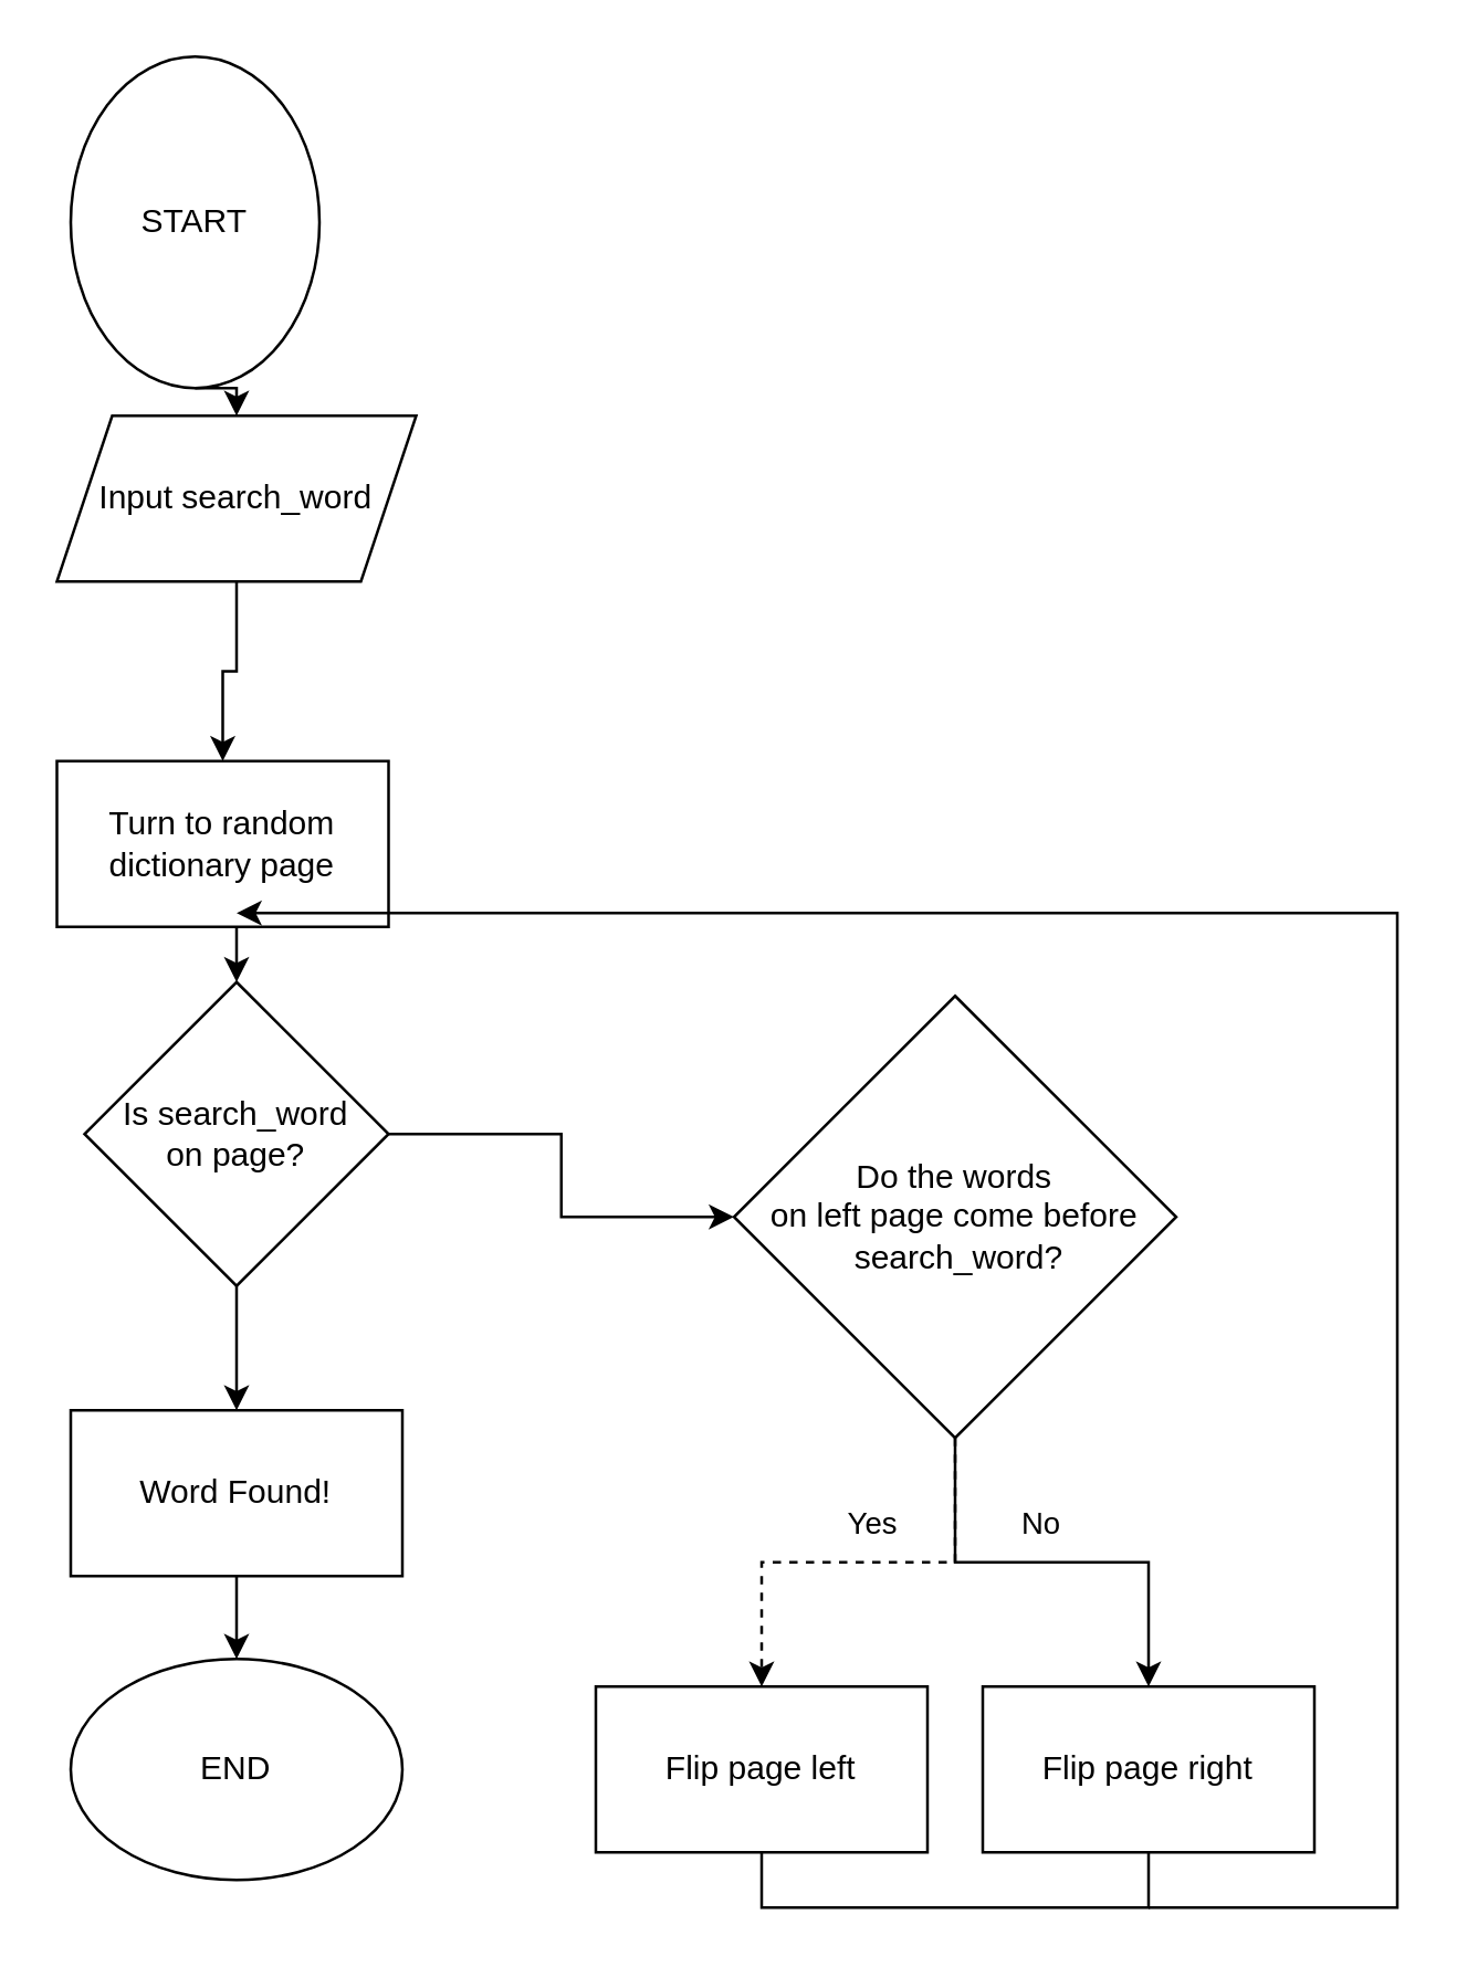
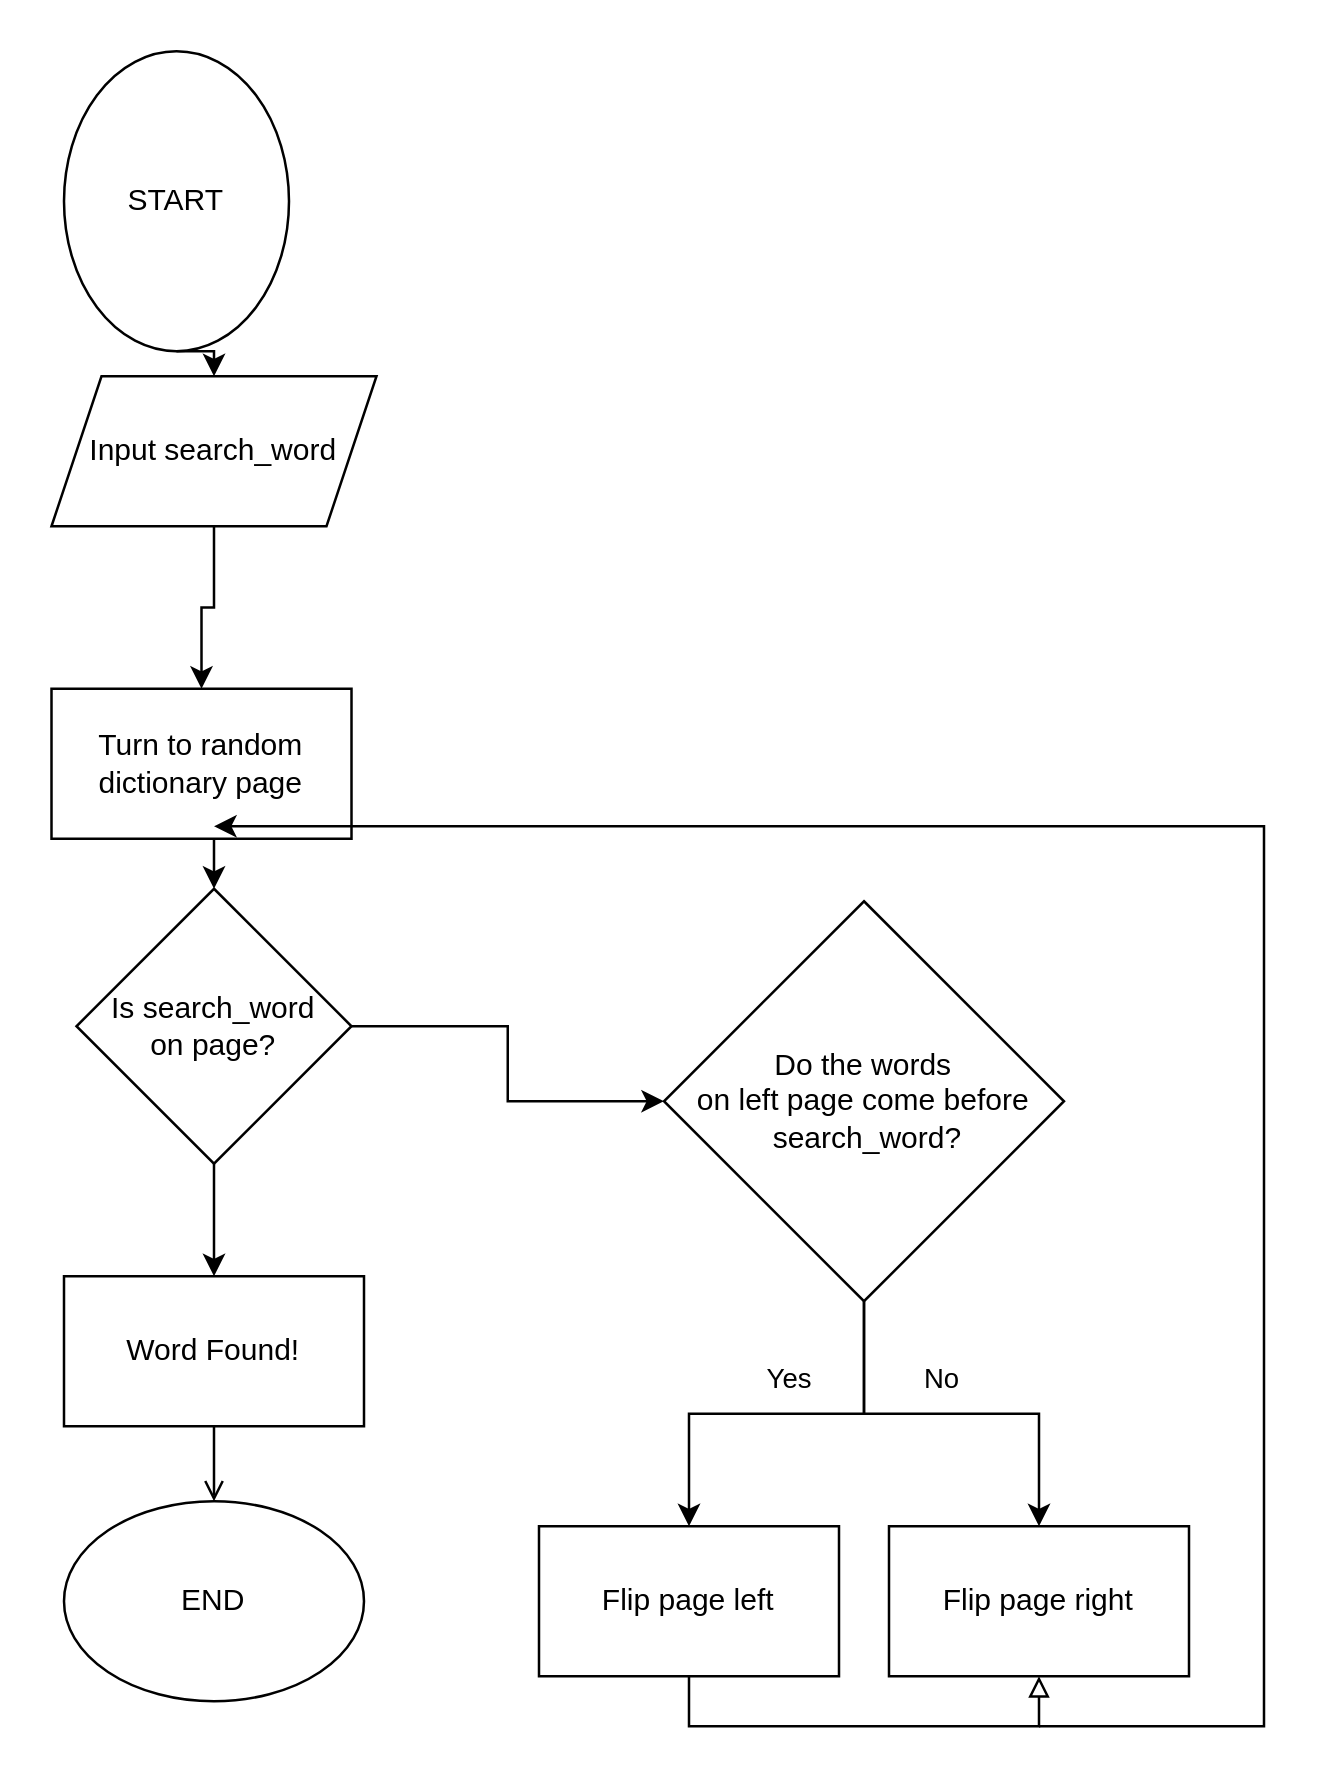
- <mxCell id="14" style="edgeStyle=orthogonalEdgeStyle;rounded=0;orthogonalLoop=1;jettySize=auto;html=1;exitX=0.5;exitY=1;exitDx=0;exitDy=0;entryX=0.5;entryY=0;entryDx=0;entryDy=0;dashed=1;" edge="1" parent="1" source="18" target="20"><mxGeometry relative="1" as="geometry" /></mxCell>
+ <mxCell id="14" style="edgeStyle=orthogonalEdgeStyle;rounded=0;orthogonalLoop=1;jettySize=auto;html=1;exitX=0.5;exitY=1;exitDx=0;exitDy=0;entryX=0.5;entryY=0;entryDx=0;entryDy=0;" edge="1" parent="1" source="18" target="20"><mxGeometry relative="1" as="geometry" /></mxCell>
- <mxCell id="12" style="edgeStyle=orthogonalEdgeStyle;rounded=0;orthogonalLoop=1;jettySize=auto;html=1;exitX=0.5;exitY=1;exitDx=0;exitDy=0;entryX=0.5;entryY=0;entryDx=0;entryDy=0;" edge="1" parent="1" source="13" target="11"><mxGeometry relative="1" as="geometry" /></mxCell>
+ <mxCell id="12" style="edgeStyle=orthogonalEdgeStyle;rounded=0;orthogonalLoop=1;jettySize=auto;html=1;exitX=0.5;exitY=1;exitDx=0;exitDy=0;entryX=0.5;entryY=0;entryDx=0;entryDy=0;endArrow=open;" edge="1" parent="1" source="13" target="11"><mxGeometry relative="1" as="geometry" /></mxCell>
- <mxCell id="19" style="edgeStyle=orthogonalEdgeStyle;rounded=0;orthogonalLoop=1;jettySize=auto;html=1;exitX=0.5;exitY=1;exitDx=0;exitDy=0;entryX=0.5;entryY=1;entryDx=0;entryDy=0;endArrow=none;endFill=0;" edge="1" parent="1" source="20" target="22"><mxGeometry relative="1" as="geometry" /></mxCell>
+ <mxCell id="19" style="edgeStyle=orthogonalEdgeStyle;rounded=0;orthogonalLoop=1;jettySize=auto;html=1;exitX=0.5;exitY=1;exitDx=0;exitDy=0;entryX=0.5;entryY=1;entryDx=0;entryDy=0;endArrow=block;endFill=0;" edge="1" parent="1" source="20" target="22"><mxGeometry relative="1" as="geometry" /></mxCell>
